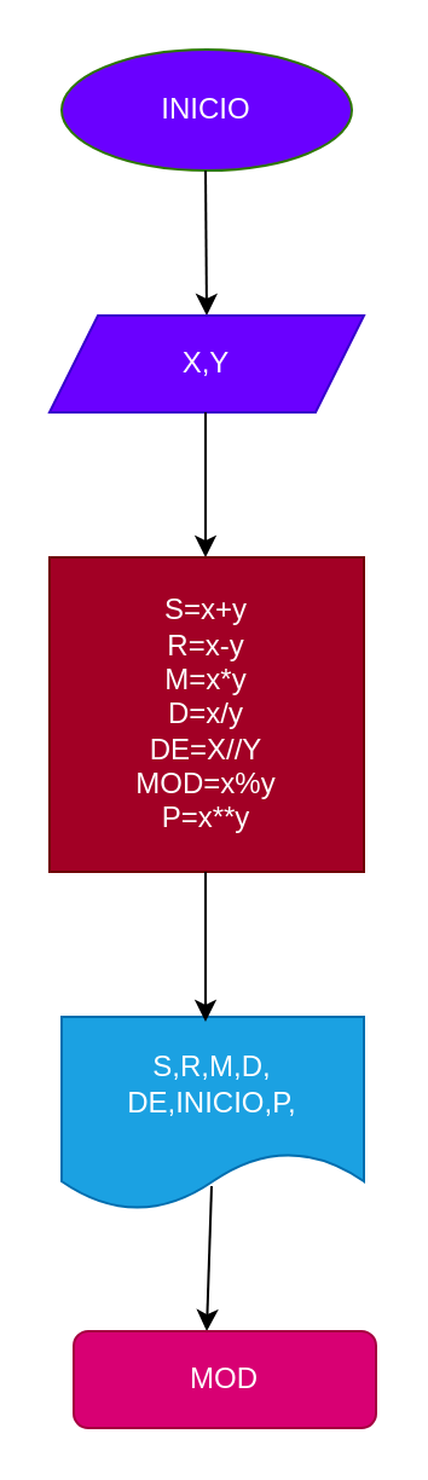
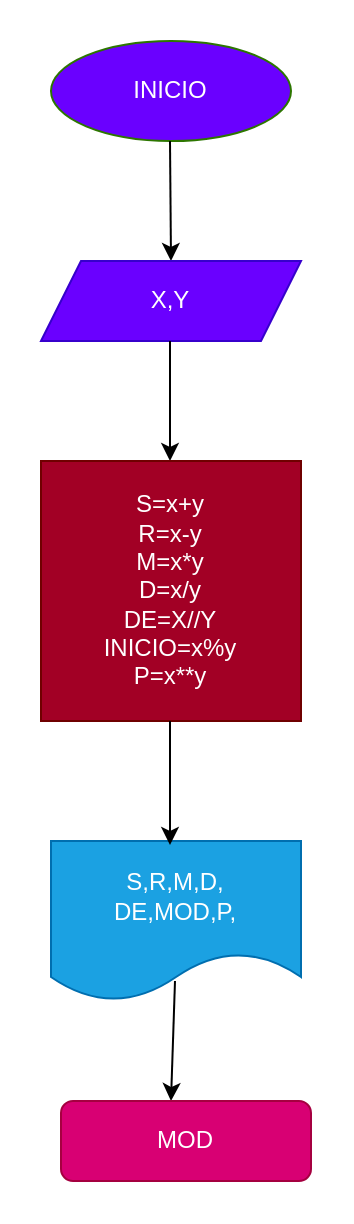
- <mxCell id="6" value="S=x+y&lt;br&gt;R=x-y&lt;br&gt;M=x*y&lt;br&gt;D=x/y&lt;br&gt;DE=X//Y&lt;br&gt;MOD=x%y&lt;br&gt;P=x**y" style="whiteSpace=wrap;html=1;aspect=fixed;fillColor=#a20025;fontColor=#ffffff;strokeColor=#6F0000;" vertex="1" parent="1"><mxGeometry x="20" y="230" width="130" height="130" as="geometry" /></mxCell>
+ <mxCell id="6" value="S=x+y&lt;br&gt;R=x-y&lt;br&gt;M=x*y&lt;br&gt;D=x/y&lt;br&gt;DE=X//Y&lt;br&gt;INICIO=x%y&lt;br&gt;P=x**y" style="whiteSpace=wrap;html=1;aspect=fixed;fillColor=#a20025;fontColor=#ffffff;strokeColor=#6F0000;" vertex="1" parent="1"><mxGeometry x="20" y="230" width="130" height="130" as="geometry" /></mxCell>
- <mxCell id="7" value="S,R,M,D,&lt;br&gt;DE,INICIO,P," style="shape=document;whiteSpace=wrap;html=1;boundedLbl=1;fillColor=#1ba1e2;fontColor=#ffffff;strokeColor=#006EAF;" vertex="1" parent="1"><mxGeometry x="25" y="420" width="125" height="80" as="geometry" /></mxCell>
+ <mxCell id="7" value="S,R,M,D,&lt;br&gt;DE,MOD,P," style="shape=document;whiteSpace=wrap;html=1;boundedLbl=1;fillColor=#1ba1e2;fontColor=#ffffff;strokeColor=#006EAF;" vertex="1" parent="1"><mxGeometry x="25" y="420" width="125" height="80" as="geometry" /></mxCell>
